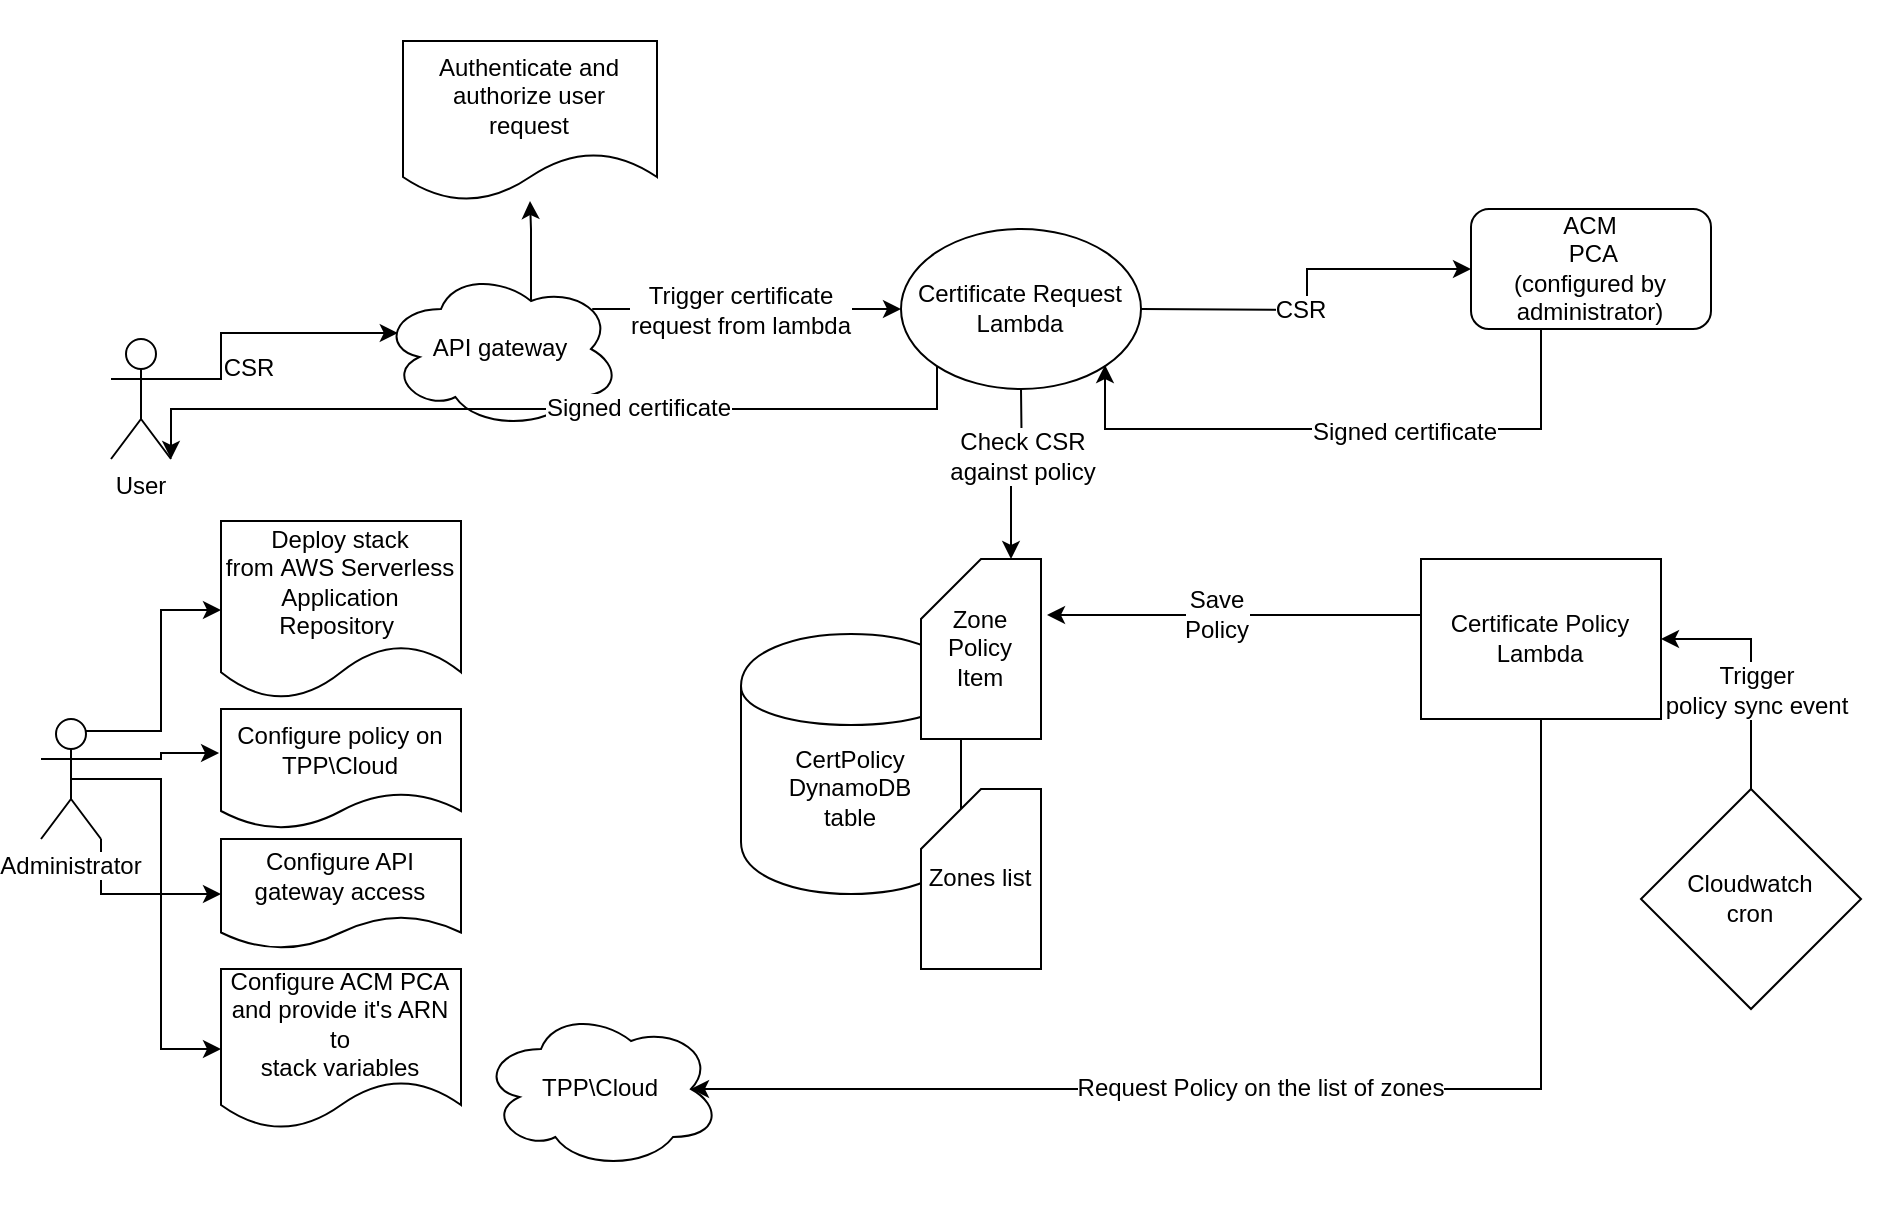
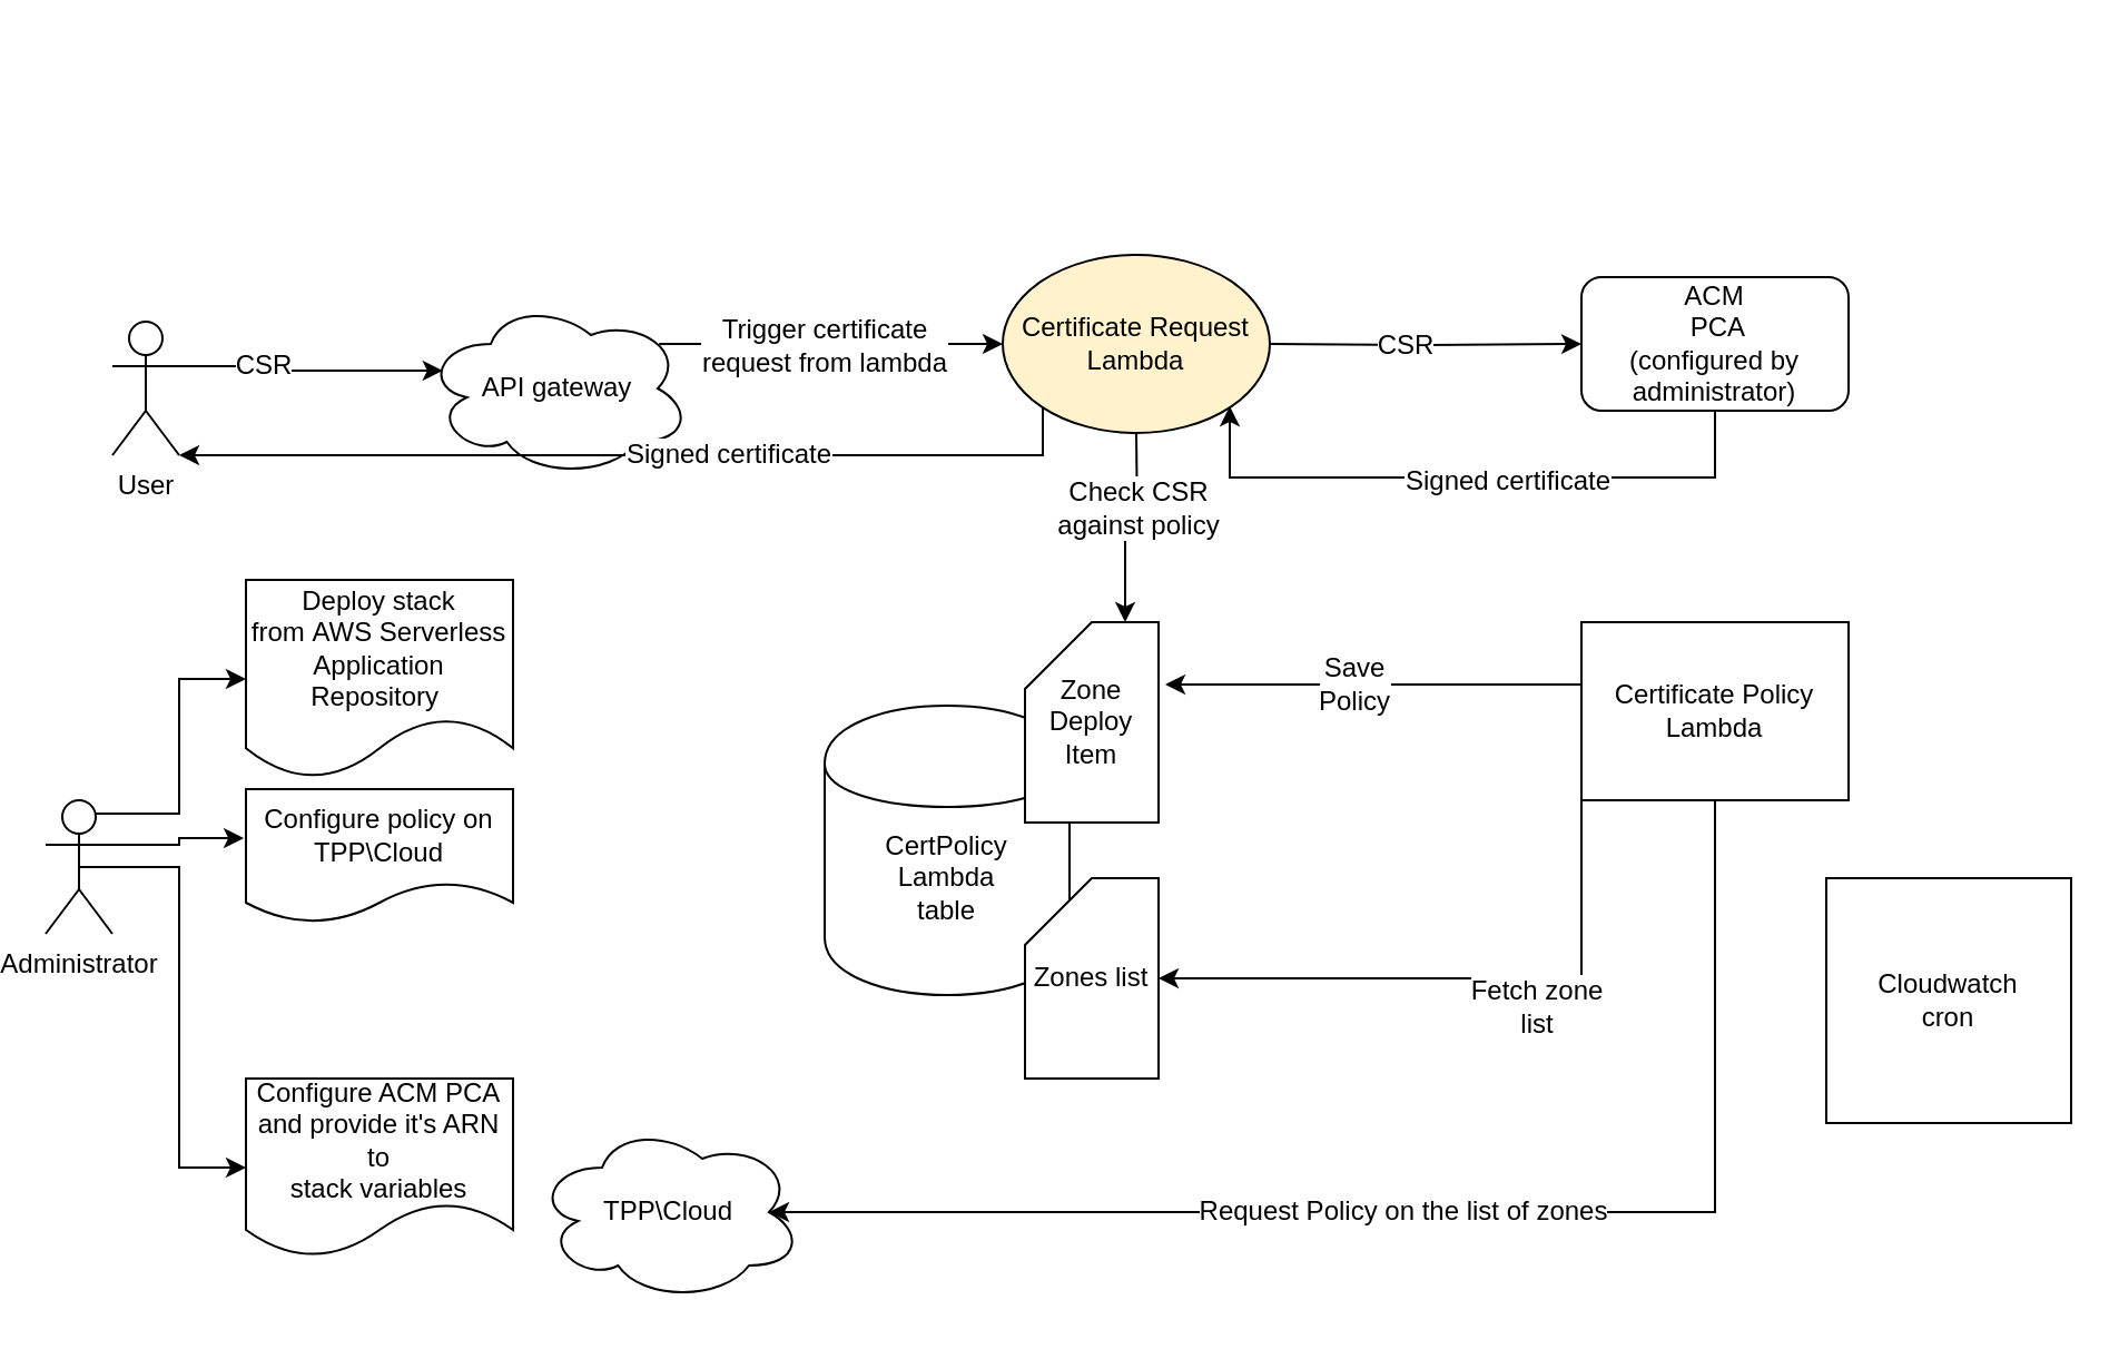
- <mxCell id="39" value="Authenticate and authorize user&lt;br&gt;request" style="shape=document;whiteSpace=wrap;html=1;boundedLbl=1;" parent="1" vertex="1"><mxGeometry x="201" y="20" width="127" height="80" as="geometry" /></mxCell>
- <mxCell id="13" style="edgeStyle=orthogonalEdgeStyle;rounded=0;orthogonalLoop=1;jettySize=auto;html=1;exitX=0.625;exitY=0.2;exitDx=0;exitDy=0;exitPerimeter=0;" parent="1" source="14" target="39" edge="1"><mxGeometry relative="1" as="geometry" /></mxCell>
- <mxCell id="32" value="ACM&lt;br&gt;&amp;nbsp;PCA&lt;br&gt;(configured by administrator)" style="rounded=1;whiteSpace=wrap;html=1;" parent="1" vertex="1"><mxGeometry x="735" y="104" width="120" height="60" as="geometry" /></mxCell>
+ <mxCell id="32" value="ACM&lt;br&gt;&amp;nbsp;PCA&lt;br&gt;(configured by administrator)" style="rounded=1;whiteSpace=wrap;html=1;" parent="1" vertex="1"><mxGeometry x="710" y="124" width="120" height="60" as="geometry" /></mxCell>
- <mxCell id="21" value="Certificate Request&lt;br&gt;Lambda" style="ellipse;whiteSpace=wrap;html=1;" parent="1" vertex="1"><mxGeometry x="450" y="114" width="120" height="80" as="geometry" /></mxCell>
+ <mxCell id="21" value="Certificate Request&lt;br&gt;Lambda" style="ellipse;whiteSpace=wrap;html=1;fillColor=#fff2cc;" parent="1" vertex="1"><mxGeometry x="450" y="114" width="120" height="80" as="geometry" /></mxCell>
- <mxCell id="5" value="User" style="shape=umlActor;verticalLabelPosition=bottom;labelBackgroundColor=#ffffff;verticalAlign=top;html=1;outlineConnect=0;" parent="1" vertex="1"><mxGeometry x="55" y="169" width="30" height="60" as="geometry" /></mxCell>
+ <mxCell id="5" value="User" style="shape=umlActor;verticalLabelPosition=bottom;labelBackgroundColor=#ffffff;verticalAlign=top;html=1;outlineConnect=0;" parent="1" vertex="1"><mxGeometry x="50" y="144" width="30" height="60" as="geometry" /></mxCell>
- <mxCell id="36" style="edgeStyle=orthogonalEdgeStyle;rounded=0;orthogonalLoop=1;jettySize=auto;html=1;exitX=0.5;exitY=0;exitDx=0;exitDy=0;entryX=1;entryY=0.5;entryDx=0;entryDy=0;" parent="1" source="38" target="28" edge="1"><mxGeometry relative="1" as="geometry" /></mxCell>
- <mxCell id="37" value="Trigger&lt;br&gt;policy sync event" style="text;html=1;resizable=0;points=[];align=center;verticalAlign=middle;labelBackgroundColor=#ffffff;" parent="36" vertex="1" connectable="0"><mxGeometry x="-0.164" y="-2" relative="1" as="geometry"><mxPoint as="offset" /></mxGeometry></mxCell>
- <mxCell id="29" value="Zone&lt;br&gt;Policy&lt;br&gt;Item" style="shape=card;whiteSpace=wrap;html=1;" parent="1" vertex="1"><mxGeometry x="460" y="279" width="60" height="90" as="geometry" /></mxCell>
+ <mxCell id="29" value="Zone&lt;br&gt;Deploy&lt;br&gt;Item" style="shape=card;whiteSpace=wrap;html=1;" parent="1" vertex="1"><mxGeometry x="460" y="279" width="60" height="90" as="geometry" /></mxCell>
- <mxCell id="2" value="CertPolicy&lt;br&gt;DynamoDB&lt;br&gt;&lt;div&gt;table&lt;/div&gt;&lt;div&gt;&lt;br&gt;&lt;/div&gt;" style="shape=cylinder;whiteSpace=wrap;html=1;boundedLbl=1;backgroundOutline=1;" vertex="1" parent="1"><mxGeometry x="370" y="316.5" width="110" height="130" as="geometry" /></mxCell>
+ <mxCell id="2" value="CertPolicy&lt;br&gt;Lambda&lt;br&gt;&lt;div&gt;table&lt;/div&gt;&lt;div&gt;&lt;br&gt;&lt;/div&gt;" style="shape=cylinder;whiteSpace=wrap;html=1;boundedLbl=1;backgroundOutline=1;" vertex="1" parent="1"><mxGeometry x="370" y="316.5" width="110" height="130" as="geometry" /></mxCell>
+ <mxCell id="26" style="edgeStyle=orthogonalEdgeStyle;rounded=0;orthogonalLoop=1;jettySize=auto;html=1;exitX=0;exitY=1;exitDx=0;exitDy=0;entryX=1;entryY=0.5;entryDx=0;entryDy=0;entryPerimeter=0;" parent="1" source="28" target="35" edge="1"><mxGeometry relative="1" as="geometry" /></mxCell>
+ <mxCell id="27" value="Fetch zone&lt;br&gt;list" style="text;html=1;resizable=0;points=[];align=center;verticalAlign=middle;labelBackgroundColor=#ffffff;" parent="26" vertex="1" connectable="0"><mxGeometry x="-0.253" y="12" relative="1" as="geometry"><mxPoint as="offset" /></mxGeometry></mxCell>
- <mxCell id="8" style="edgeStyle=orthogonalEdgeStyle;rounded=0;orthogonalLoop=1;jettySize=auto;html=1;exitX=1;exitY=1;exitDx=0;exitDy=0;exitPerimeter=0;entryX=0;entryY=0.5;entryDx=0;entryDy=0;" parent="1" source="10" target="41" edge="1"><mxGeometry relative="1" as="geometry" /></mxCell>
- <mxCell id="41" value="Configure API&lt;br&gt;gateway access" style="shape=document;whiteSpace=wrap;html=1;boundedLbl=1;" parent="1" vertex="1"><mxGeometry x="110" y="419" width="120" height="55" as="geometry" /></mxCell>
- <mxCell id="38" value="Cloudwatch&lt;br&gt;cron" style="rhombus;whiteSpace=wrap;html=1;" parent="1" vertex="1"><mxGeometry x="820" y="394" width="110" height="110" as="geometry" /></mxCell>
+ <mxCell id="38" value="Cloudwatch&lt;br&gt;cron" style="whiteSpace=wrap;html=1;rounded=0;" parent="1" vertex="1"><mxGeometry x="820" y="394" width="110" height="110" as="geometry" /></mxCell>
